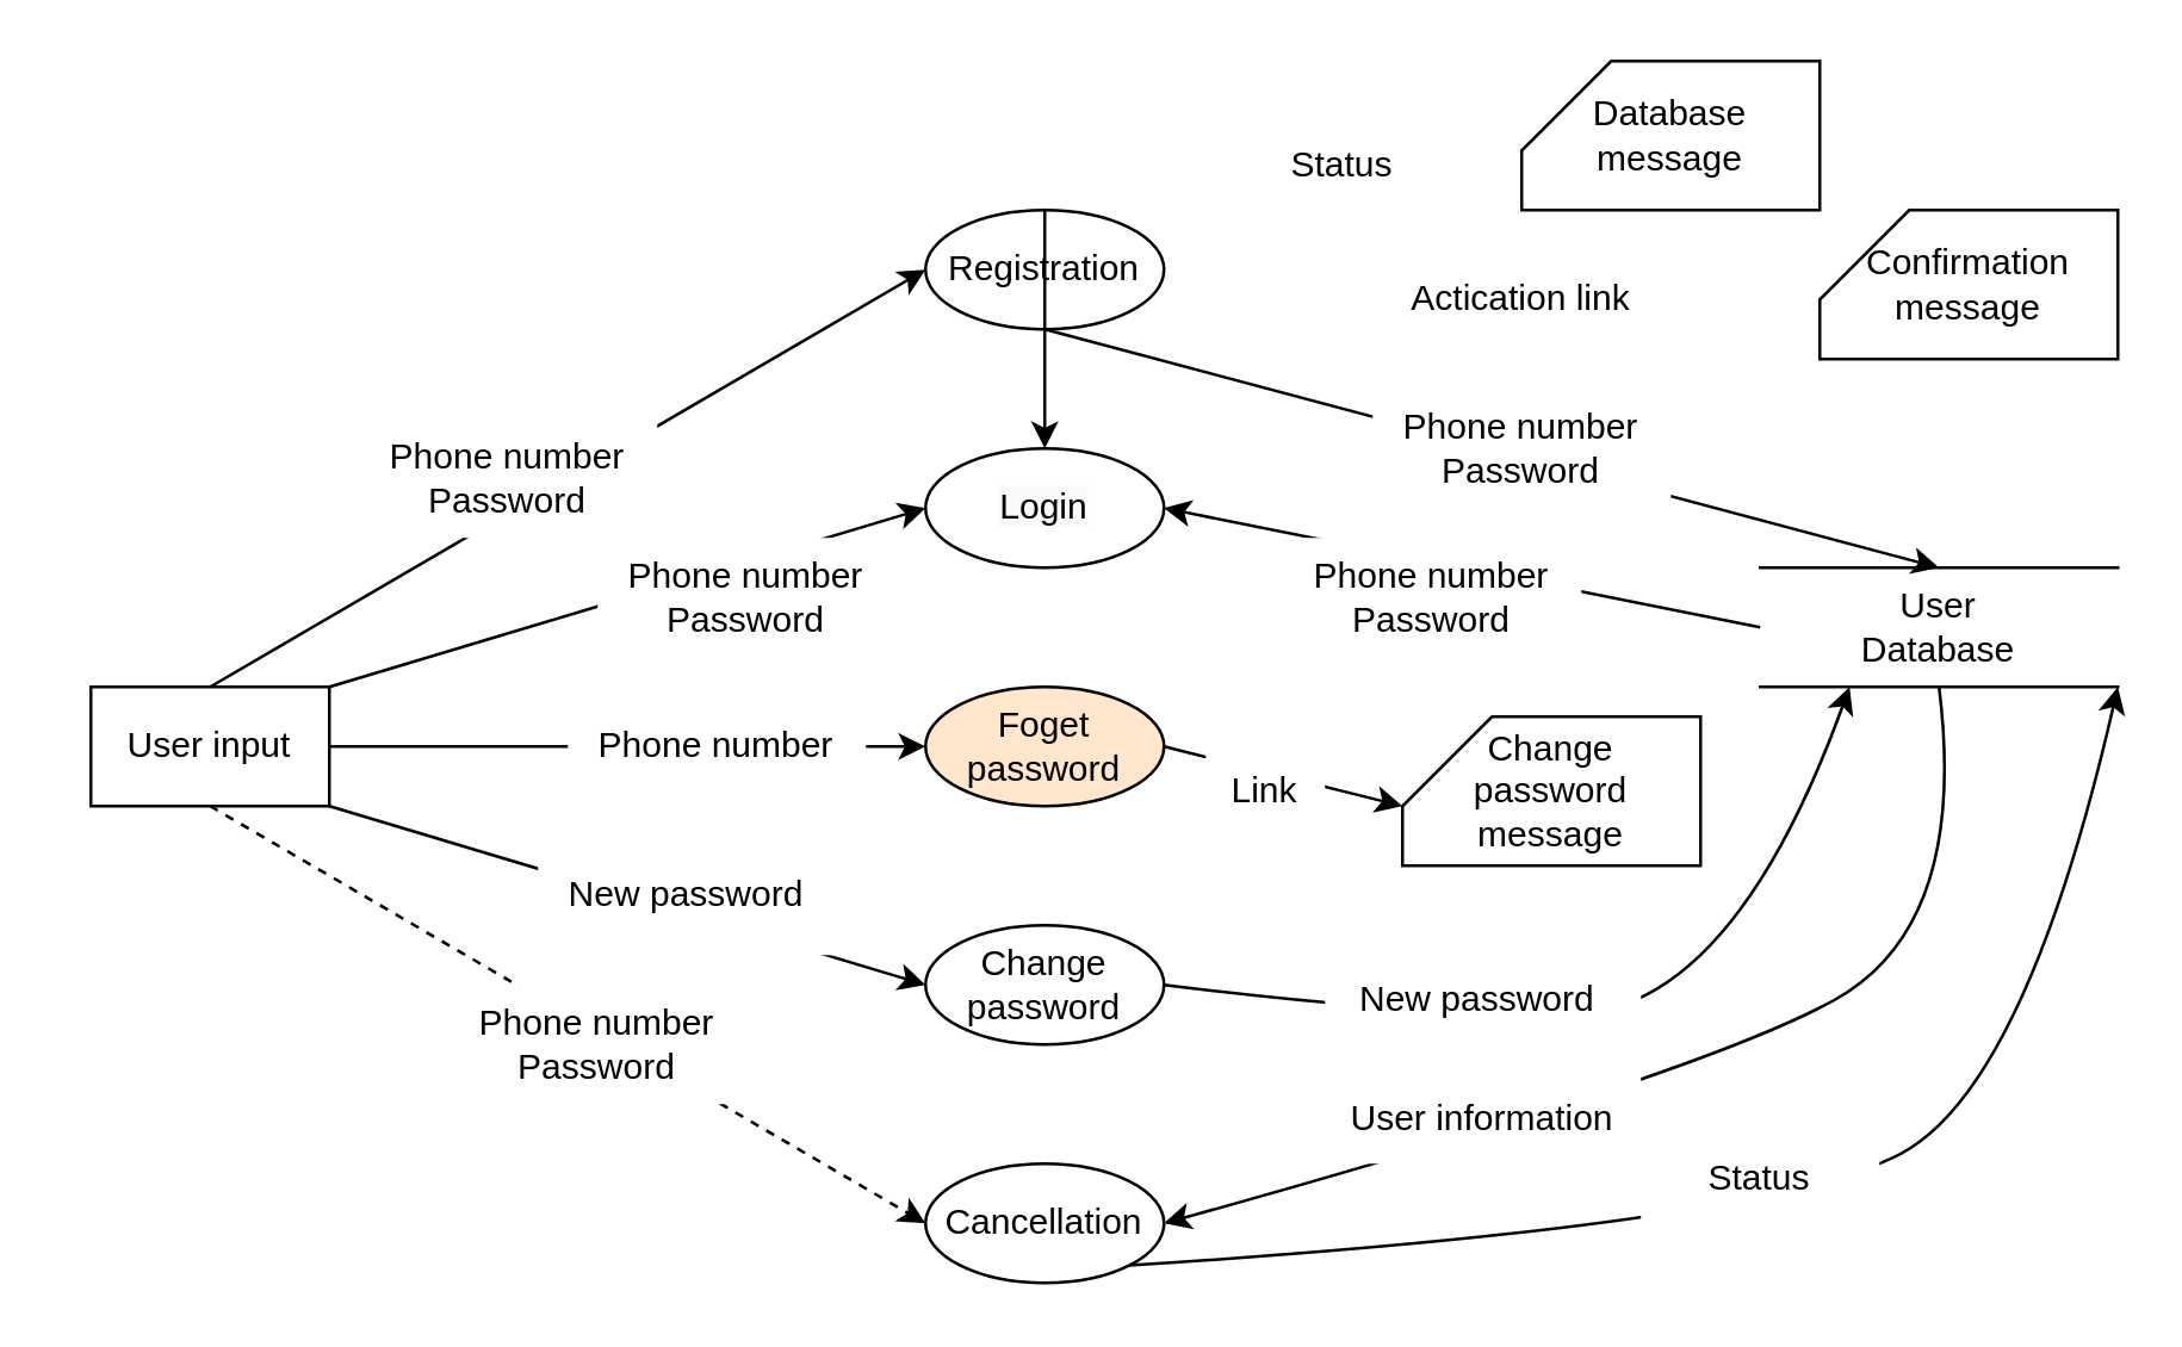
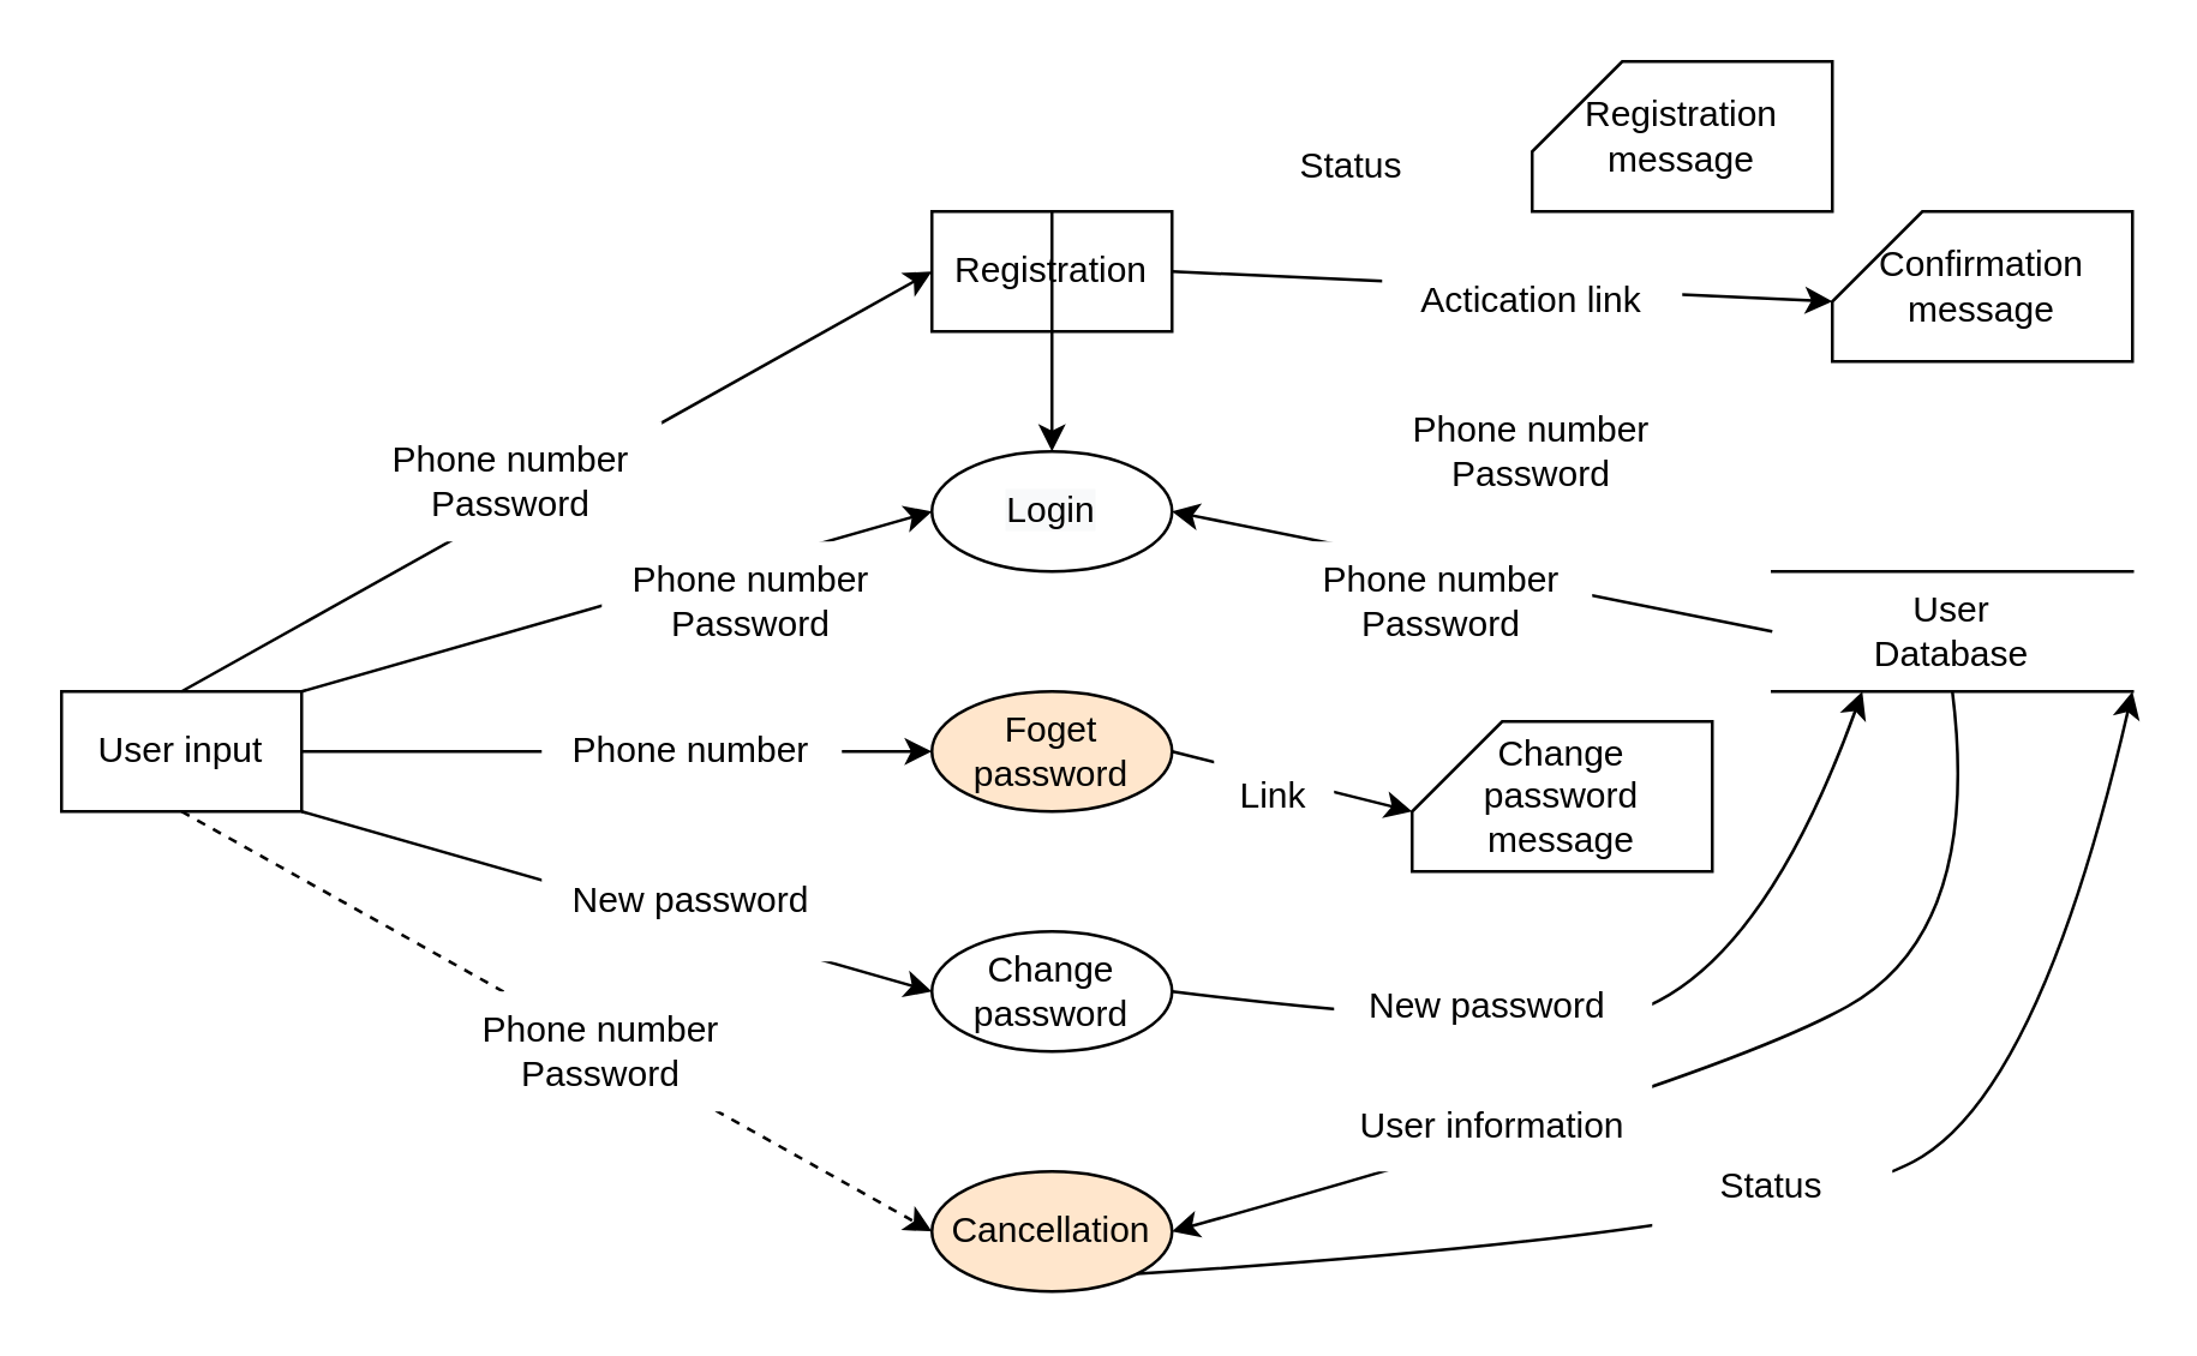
- <mxCell id="18" value="Database message" style="shape=card;whiteSpace=wrap;html=1;strokeColor=default;fillColor=default;" vertex="1" parent="1"><mxGeometry x="510" y="20" width="100" height="50" as="geometry" /></mxCell>
+ <mxCell id="18" value="Registration message" style="shape=card;whiteSpace=wrap;html=1;strokeColor=default;fillColor=default;" vertex="1" parent="1"><mxGeometry x="510" y="20" width="100" height="50" as="geometry" /></mxCell>
- <mxCell id="3" value="Registration" style="ellipse;whiteSpace=wrap;html=1;" vertex="1" parent="1"><mxGeometry x="310" y="70" width="80" height="40" as="geometry" /></mxCell>
+ <mxCell id="3" value="Registration" style="whiteSpace=wrap;html=1;rounded=0;" vertex="1" parent="1"><mxGeometry x="310" y="70" width="80" height="40" as="geometry" /></mxCell>
+ <mxCell id="22" value="" style="endArrow=classic;html=1;rounded=0;entryX=0;entryY=0;entryDx=0;entryDy=30;entryPerimeter=0;exitX=1;exitY=0.5;exitDx=0;exitDy=0;" edge="1" parent="1" source="3" target="19"><mxGeometry relative="1" as="geometry"><mxPoint x="420" y="110" as="sourcePoint" /><mxPoint x="550" y="70" as="targetPoint" /></mxGeometry></mxCell>
- <mxCell id="23" value="" style="endArrow=classic;html=1;rounded=0;entryX=0.5;entryY=0;entryDx=0;entryDy=0;exitX=0.5;exitY=1;exitDx=0;exitDy=0;" edge="1" parent="1" source="3" target="20"><mxGeometry relative="1" as="geometry"><mxPoint x="390" y="120" as="sourcePoint" /><mxPoint x="610" y="130" as="targetPoint" /></mxGeometry></mxCell>
- <mxCell id="2" value="User input" style="rounded=0;whiteSpace=wrap;html=1;" vertex="1" parent="1"><mxGeometry x="30" y="230" width="80" height="40" as="geometry" /></mxCell>
+ <mxCell id="2" value="User input" style="rounded=0;whiteSpace=wrap;html=1;" vertex="1" parent="1"><mxGeometry x="20" y="230" width="80" height="40" as="geometry" /></mxCell>
- <mxCell id="15" value="Phone number" style="rounded=0;whiteSpace=wrap;html=1;strokeColor=none;fillColor=default;" vertex="1" parent="1"><mxGeometry x="190" y="230" width="100" height="40" as="geometry" /></mxCell>
+ <mxCell id="15" value="Phone number" style="rounded=0;whiteSpace=wrap;html=1;strokeColor=none;fillColor=default;" vertex="1" parent="1"><mxGeometry x="180" y="230" width="100" height="40" as="geometry" /></mxCell>
- <mxCell id="7" value="Cancellation" style="ellipse;whiteSpace=wrap;html=1;" vertex="1" parent="1"><mxGeometry x="310" y="390" width="80" height="40" as="geometry" /></mxCell>
+ <mxCell id="7" value="Cancellation" style="ellipse;whiteSpace=wrap;html=1;fillColor=#ffe6cc;" vertex="1" parent="1"><mxGeometry x="310" y="390" width="80" height="40" as="geometry" /></mxCell>
